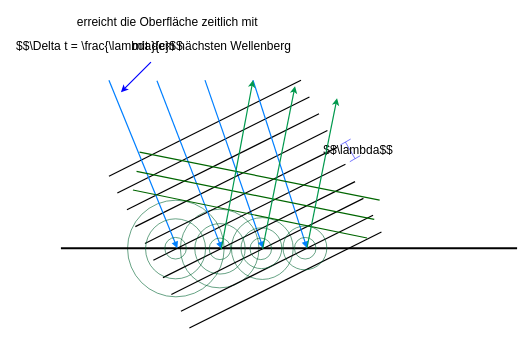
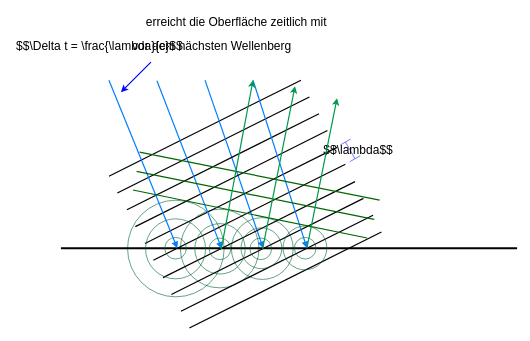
- <mxCell id="20" value="erreicht die Oberfläche zeitlich mit" style="text;html=1;resizable=0;autosize=1;align=center;verticalAlign=middle;points=[];fillColor=none;strokeColor=none;rounded=0;fontSize=20;" parent="1" vertex="1"><mxGeometry x="118" y="20" width="320" height="30" as="geometry" /></mxCell>
+ <mxCell id="20" value="erreicht die Oberfläche zeitlich mit" style="text;html=1;resizable=0;autosize=1;align=center;verticalAlign=middle;points=[];fillColor=none;strokeColor=none;rounded=0;fontSize=20;" parent="1" vertex="1"><mxGeometry x="233" y="20" width="320" height="30" as="geometry" /></mxCell>
- <mxCell id="22" value="mit dem nächsten Wellenberg" style="text;html=1;resizable=0;autosize=1;align=center;verticalAlign=middle;points=[];fillColor=none;strokeColor=none;rounded=0;fontSize=20;" parent="1" vertex="1"><mxGeometry x="212" y="61" width="280" height="30" as="geometry" /></mxCell>
+ <mxCell id="22" value="vor dem nächsten Wellenberg" style="text;html=1;resizable=0;autosize=1;align=center;verticalAlign=middle;points=[];fillColor=none;strokeColor=none;rounded=0;fontSize=20;" parent="1" vertex="1"><mxGeometry x="212" y="61" width="280" height="30" as="geometry" /></mxCell>
